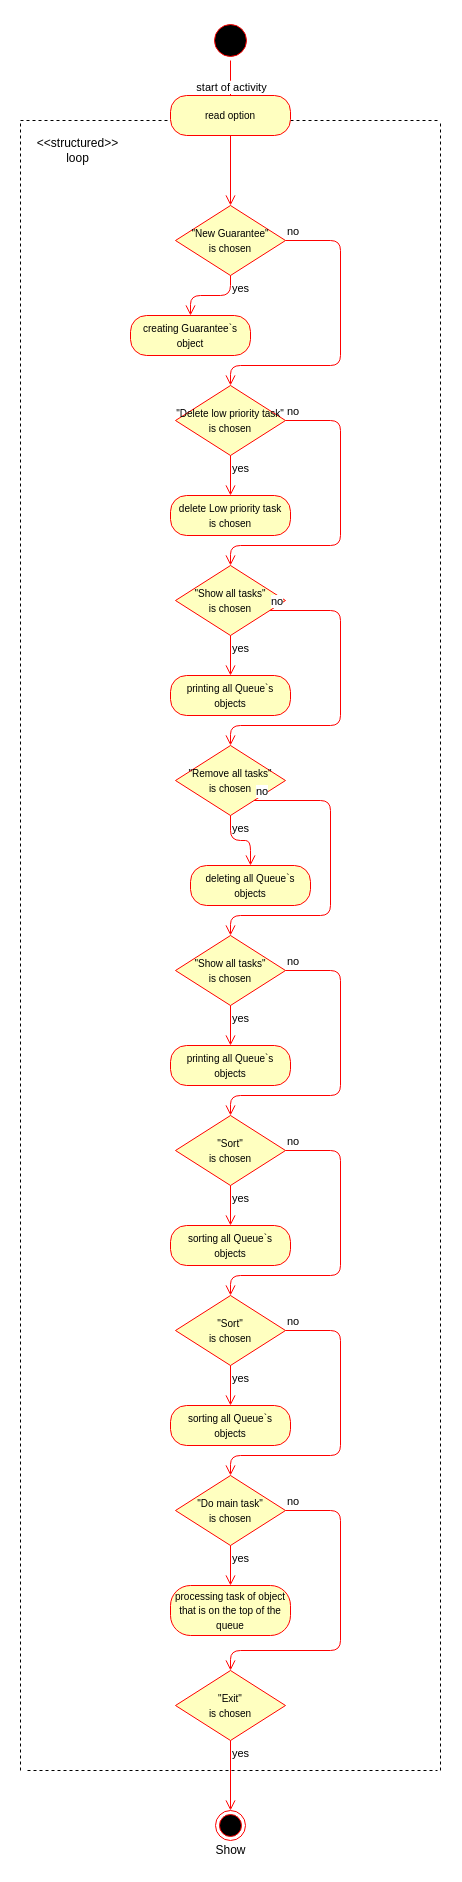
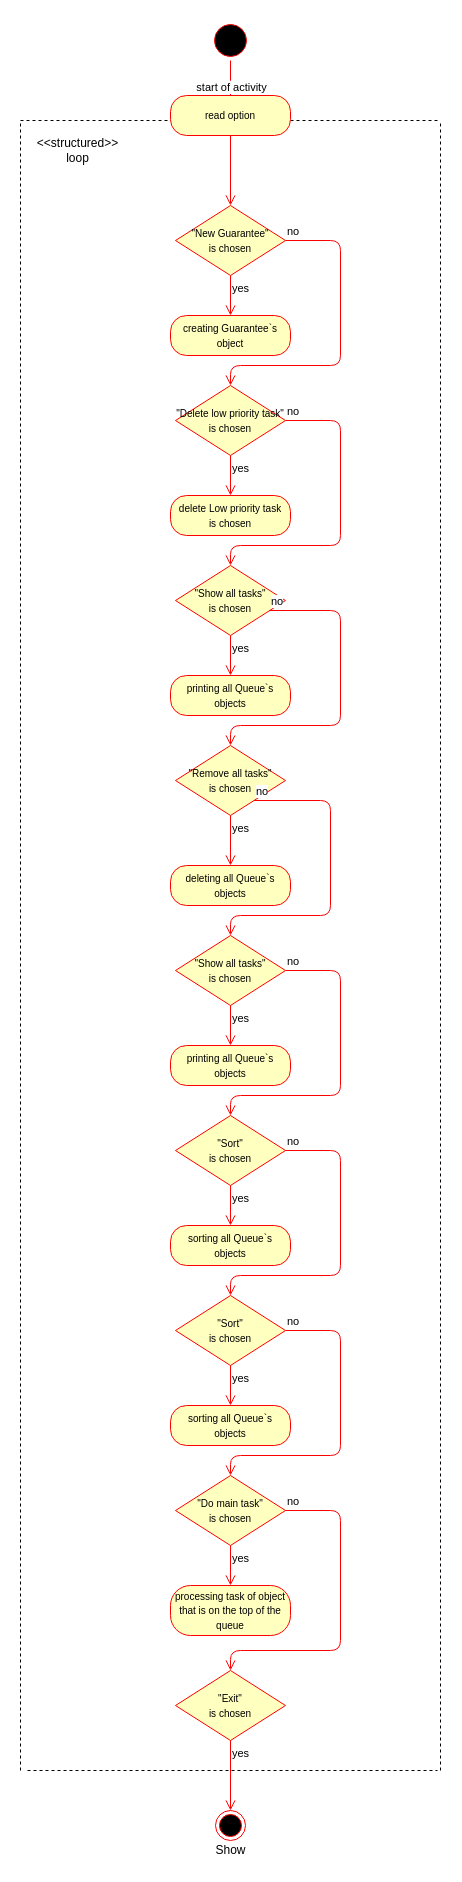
- <mxCell id="11" value="&lt;font style=&quot;font-size: 10px&quot;&gt;creating Guarantee`s&lt;br&gt;object&lt;/font&gt;" style="rounded=1;whiteSpace=wrap;html=1;arcSize=40;fontColor=#000000;fillColor=#ffffc0;strokeColor=#ff0000;" vertex="1" parent="1"><mxGeometry x="130" y="315" width="120" height="40" as="geometry" /></mxCell>
+ <mxCell id="11" value="&lt;font style=&quot;font-size: 10px&quot;&gt;creating Guarantee`s&lt;br&gt;object&lt;/font&gt;" style="rounded=1;whiteSpace=wrap;html=1;arcSize=40;fontColor=#000000;fillColor=#ffffc0;strokeColor=#ff0000;" vertex="1" parent="1"><mxGeometry x="170" y="315" width="120" height="40" as="geometry" /></mxCell>
- <mxCell id="20" value="&lt;font style=&quot;font-size: 10px&quot;&gt;deleting all Queue`s&lt;br&gt;objects&lt;/font&gt;" style="rounded=1;whiteSpace=wrap;html=1;arcSize=40;fontColor=#000000;fillColor=#ffffc0;strokeColor=#ff0000;" vertex="1" parent="1"><mxGeometry x="190" y="865" width="120" height="40" as="geometry" /></mxCell>
+ <mxCell id="20" value="&lt;font style=&quot;font-size: 10px&quot;&gt;deleting all Queue`s&lt;br&gt;objects&lt;/font&gt;" style="rounded=1;whiteSpace=wrap;html=1;arcSize=40;fontColor=#000000;fillColor=#ffffc0;strokeColor=#ff0000;" vertex="1" parent="1"><mxGeometry x="170" y="865" width="120" height="40" as="geometry" /></mxCell>
